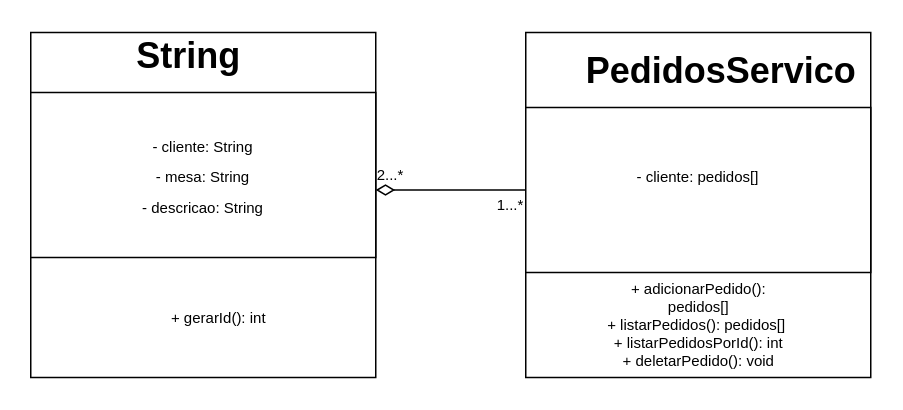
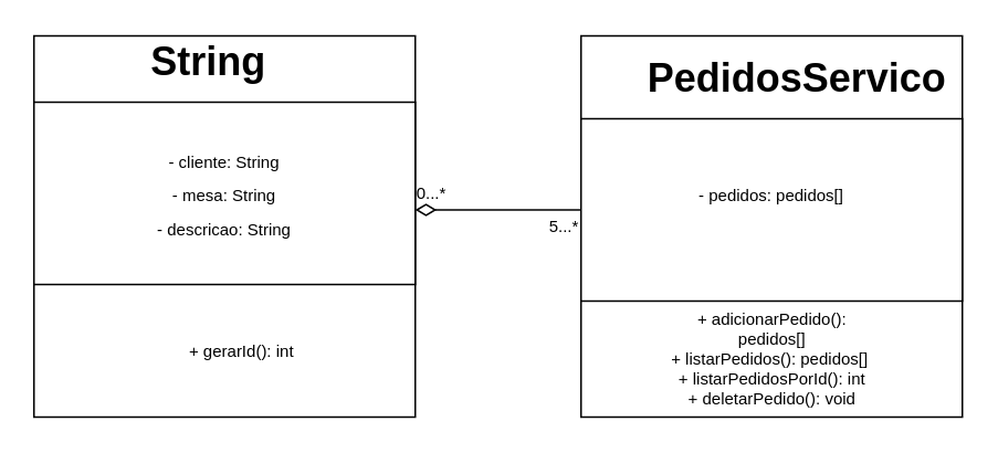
- <mxCell id="8" value="2...*" style="text;html=1;strokeColor=none;fillColor=none;align=center;verticalAlign=middle;whiteSpace=wrap;rounded=0;fontSize=10;" vertex="1" parent="2"><mxGeometry x="170" y="80" width="60" height="30" as="geometry" /></mxCell>
+ <mxCell id="8" value="0...*" style="text;html=1;strokeColor=none;fillColor=none;align=center;verticalAlign=middle;whiteSpace=wrap;rounded=0;fontSize=10;" vertex="1" parent="2"><mxGeometry x="170" y="80" width="60" height="30" as="geometry" /></mxCell>
- <mxCell id="12" value="&lt;span style=&quot;font-size: 10px;&quot;&gt;- cliente: pedidos[]&lt;/span&gt;" style="text;html=1;strokeColor=none;fillColor=none;align=center;verticalAlign=middle;whiteSpace=wrap;rounded=0;fontSize=17;" vertex="1" parent="1"><mxGeometry x="350" y="101" width="230" height="30" as="geometry" /></mxCell>
+ <mxCell id="12" value="&lt;span style=&quot;font-size: 10px;&quot;&gt;- pedidos: pedidos[]&lt;/span&gt;" style="text;html=1;strokeColor=none;fillColor=none;align=center;verticalAlign=middle;whiteSpace=wrap;rounded=0;fontSize=17;" vertex="1" parent="1"><mxGeometry x="350" y="101" width="230" height="30" as="geometry" /></mxCell>
- <mxCell id="15" value="1...*" style="text;html=1;strokeColor=none;fillColor=none;align=center;verticalAlign=middle;whiteSpace=wrap;rounded=0;fontSize=10;" vertex="1" parent="1"><mxGeometry x="310" y="121" width="60" height="30" as="geometry" /></mxCell>
+ <mxCell id="15" value="5...*" style="text;html=1;strokeColor=none;fillColor=none;align=center;verticalAlign=middle;whiteSpace=wrap;rounded=0;fontSize=10;" vertex="1" parent="1"><mxGeometry x="310" y="121" width="60" height="30" as="geometry" /></mxCell>
